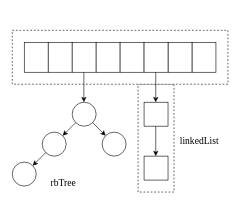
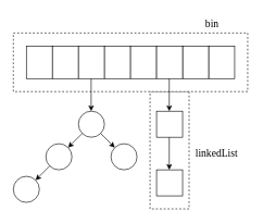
+ <mxCell id="24" value="&lt;font style=&quot;font-size: 16px;&quot; face=&quot;Verdana&quot;&gt;bin&lt;/font&gt;" style="text;html=1;align=center;verticalAlign=middle;resizable=0;points=[];autosize=1;strokeColor=none;fillColor=none;" vertex="1" parent="1"><mxGeometry x="300" y="20" width="50" height="30" as="geometry" /></mxCell>
- <mxCell id="25" value="&lt;font style=&quot;font-size: 16px;&quot; face=&quot;Verdana&quot;&gt;rbTree&lt;/font&gt;" style="text;html=1;align=center;verticalAlign=middle;resizable=0;points=[];autosize=1;strokeColor=none;fillColor=none;" vertex="1" parent="1"><mxGeometry x="70" y="290" width="70" height="30" as="geometry" /></mxCell>
